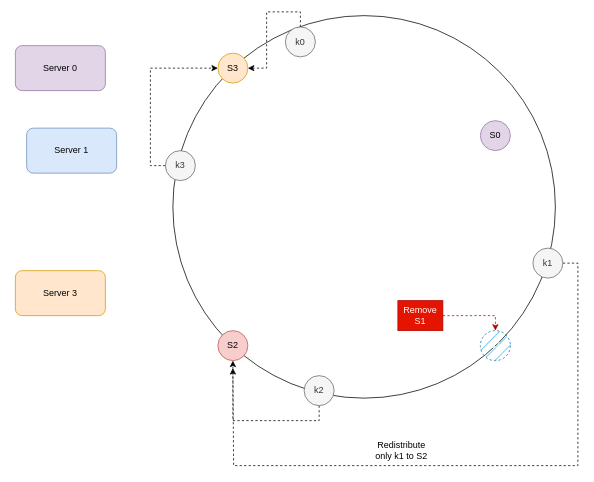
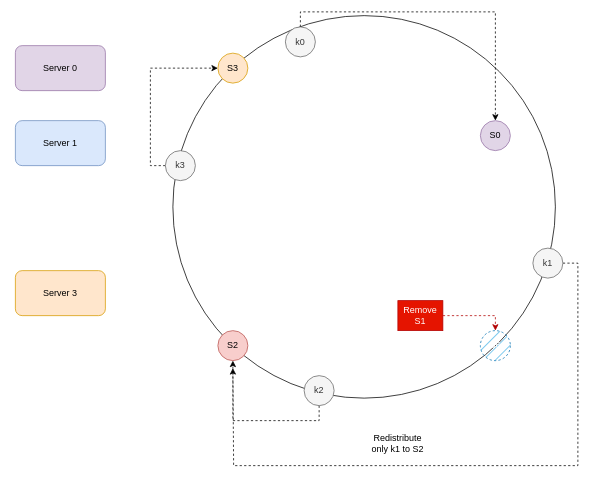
- <mxCell id="10" style="edgeStyle=orthogonalEdgeStyle;rounded=0;orthogonalLoop=1;jettySize=auto;html=1;exitX=0.5;exitY=0;exitDx=0;exitDy=0;dashed=1;" edge="1" parent="1" source="11" target="6"><mxGeometry relative="1" as="geometry" /></mxCell>
+ <mxCell id="10" style="edgeStyle=orthogonalEdgeStyle;rounded=0;orthogonalLoop=1;jettySize=auto;html=1;exitX=0.5;exitY=0;exitDx=0;exitDy=0;entryX=0.5;entryY=0;entryDx=0;entryDy=0;dashed=1;" edge="1" parent="1" source="11" target="7"><mxGeometry relative="1" as="geometry" /></mxCell>
- <mxCell id="4" value="Server 1" style="rounded=1;whiteSpace=wrap;html=1;fillColor=#dae8fc;strokeColor=#6c8ebf;" vertex="1" parent="1"><mxGeometry x="35" y="170" width="120" height="60" as="geometry" /></mxCell>
+ <mxCell id="4" value="Server 1" style="rounded=1;whiteSpace=wrap;html=1;fillColor=#dae8fc;strokeColor=#6c8ebf;" vertex="1" parent="1"><mxGeometry x="20" y="160" width="120" height="60" as="geometry" /></mxCell>
- <mxCell id="8" value="S1" style="ellipse;whiteSpace=wrap;html=1;aspect=fixed;fillColor=#1ba1e2;strokeColor=#006EAF;dashed=1;fillStyle=hatch;fontColor=#ffffff;" vertex="1" parent="1"><mxGeometry x="640" y="440" width="40" height="40" as="geometry" /></mxCell>
+ <mxCell id="8" value="S6" style="ellipse;whiteSpace=wrap;html=1;aspect=fixed;fillColor=#1ba1e2;strokeColor=#006EAF;dashed=1;fillStyle=hatch;fontColor=#ffffff;" vertex="1" parent="1"><mxGeometry x="640" y="440" width="40" height="40" as="geometry" /></mxCell>
- <mxCell id="18" value="Redistribute only k1 to S2" style="text;html=1;align=center;verticalAlign=middle;whiteSpace=wrap;rounded=0;" vertex="1" parent="1"><mxGeometry x="495" y="570" width="80" height="60" as="geometry" /></mxCell>
+ <mxCell id="18" value="Redistribute only k1 to S2" style="text;html=1;align=center;verticalAlign=middle;whiteSpace=wrap;rounded=0;" vertex="1" parent="1"><mxGeometry x="490" y="560" width="80" height="60" as="geometry" /></mxCell>
